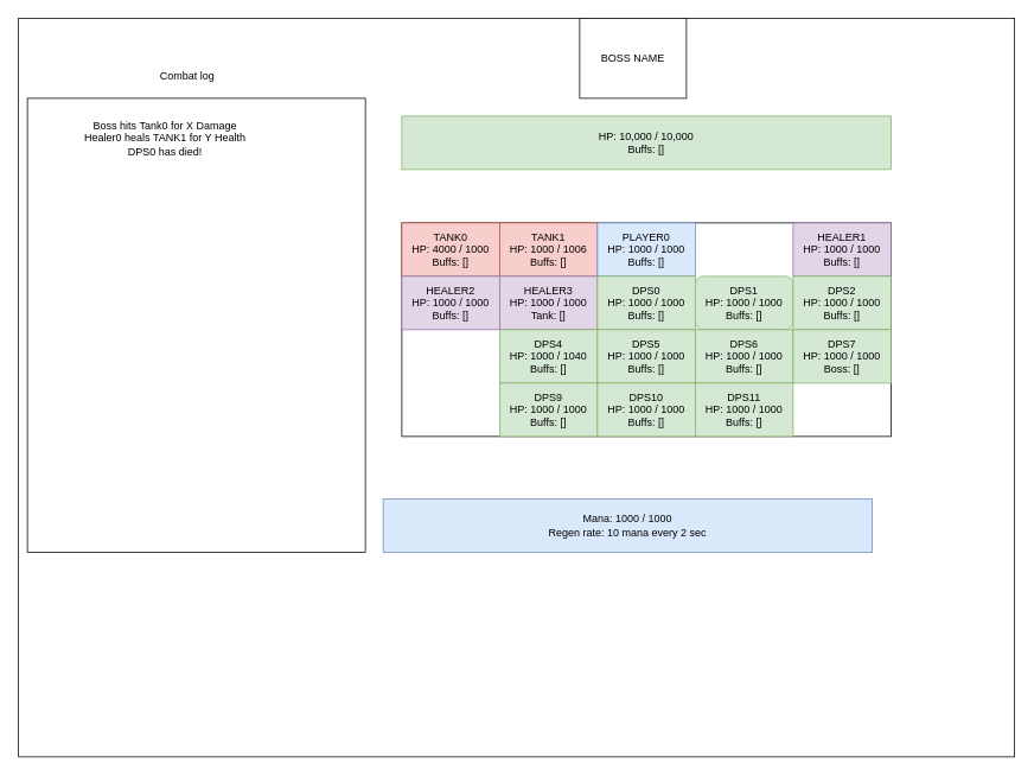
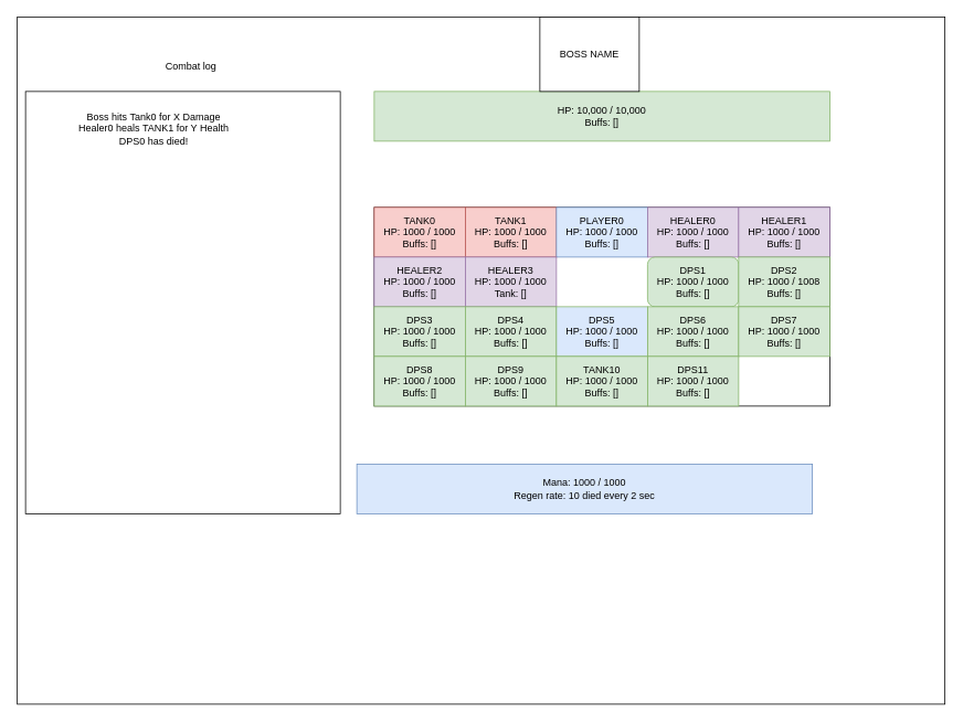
- <mxCell id="28" value="Combat log" style="text;html=1;strokeColor=none;fillColor=none;align=center;verticalAlign=middle;whiteSpace=wrap;rounded=0;" vertex="1" parent="1"><mxGeometry x="170" y="70" width="80" height="30" as="geometry" /></mxCell>
+ <mxCell id="28" value="Combat log" style="text;html=1;strokeColor=none;fillColor=none;align=center;verticalAlign=middle;whiteSpace=wrap;rounded=0;" vertex="1" parent="1"><mxGeometry x="190" y="65" width="80" height="30" as="geometry" /></mxCell>
- <mxCell id="24" value="HP: 10,000 / 10,000&lt;br&gt;Buffs: []" style="rounded=0;whiteSpace=wrap;html=1;fillColor=#d5e8d4;strokeColor=#82b366;" vertex="1" parent="1"><mxGeometry x="451" y="130" width="550" height="60" as="geometry" /></mxCell>
+ <mxCell id="24" value="HP: 10,000 / 10,000&lt;br&gt;Buffs: []" style="rounded=0;whiteSpace=wrap;html=1;fillColor=#d5e8d4;strokeColor=#82b366;" vertex="1" parent="1"><mxGeometry x="451" y="110" width="550" height="60" as="geometry" /></mxCell>
- <mxCell id="5" value="TANK0&lt;br&gt;HP: 4000 / 1000&lt;br&gt;Buffs: []" style="rounded=0;whiteSpace=wrap;html=1;fillColor=#f8cecc;strokeColor=#b85450;" vertex="1" parent="3"><mxGeometry width="110" height="60" as="geometry" /></mxCell>
+ <mxCell id="5" value="TANK0&lt;br&gt;HP: 1000 / 1000&lt;br&gt;Buffs: []" style="rounded=0;whiteSpace=wrap;html=1;fillColor=#f8cecc;strokeColor=#b85450;" vertex="1" parent="3"><mxGeometry width="110" height="60" as="geometry" /></mxCell>
- <mxCell id="6" value="TANK1&lt;br style=&quot;border-color: var(--border-color);&quot;&gt;HP: 1000 / 1006&lt;br style=&quot;border-color: var(--border-color);&quot;&gt;Buffs: []" style="rounded=0;whiteSpace=wrap;html=1;fillColor=#f8cecc;strokeColor=#b85450;" vertex="1" parent="3"><mxGeometry x="110" width="110" height="60" as="geometry" /></mxCell>
+ <mxCell id="6" value="TANK1&lt;br style=&quot;border-color: var(--border-color);&quot;&gt;HP: 1000 / 1000&lt;br style=&quot;border-color: var(--border-color);&quot;&gt;Buffs: []" style="rounded=0;whiteSpace=wrap;html=1;fillColor=#f8cecc;strokeColor=#b85450;" vertex="1" parent="3"><mxGeometry x="110" width="110" height="60" as="geometry" /></mxCell>
+ <mxCell id="8" value="HEALER0&lt;br&gt;HP: 1000 / 1000&lt;br style=&quot;border-color: var(--border-color);&quot;&gt;Buffs: []" style="rounded=0;whiteSpace=wrap;html=1;fillColor=#e1d5e7;strokeColor=#9673a6;" vertex="1" parent="3"><mxGeometry x="330" width="110" height="60" as="geometry" /></mxCell>
- <mxCell id="12" value="DPS0&lt;br&gt;HP: 1000 / 1000&lt;br style=&quot;border-color: var(--border-color);&quot;&gt;Buffs: []" style="rounded=0;whiteSpace=wrap;html=1;fillColor=#d5e8d4;strokeColor=#82b366;" vertex="1" parent="3"><mxGeometry x="220" y="60" width="110" height="60" as="geometry" /></mxCell>
- <mxCell id="14" value="DPS2&lt;br&gt;HP: 1000 / 1000&lt;br style=&quot;border-color: var(--border-color);&quot;&gt;Buffs: []" style="rounded=0;whiteSpace=wrap;html=1;fillColor=#d5e8d4;strokeColor=#82b366;" vertex="1" parent="3"><mxGeometry x="440" y="60" width="110" height="60" as="geometry" /></mxCell>
+ <mxCell id="14" value="DPS2&lt;br&gt;HP: 1000 / 1008&lt;br style=&quot;border-color: var(--border-color);&quot;&gt;Buffs: []" style="rounded=0;whiteSpace=wrap;html=1;fillColor=#d5e8d4;strokeColor=#82b366;" vertex="1" parent="3"><mxGeometry x="440" y="60" width="110" height="60" as="geometry" /></mxCell>
+ <mxCell id="15" value="DPS3&lt;br&gt;HP: 1000 / 1000&lt;br style=&quot;border-color: var(--border-color);&quot;&gt;Buffs: []" style="rounded=0;whiteSpace=wrap;html=1;fillColor=#d5e8d4;strokeColor=#82b366;" vertex="1" parent="3"><mxGeometry y="120" width="110" height="60" as="geometry" /></mxCell>
- <mxCell id="16" value="DPS4&lt;br&gt;HP: 1000 / 1040&lt;br style=&quot;border-color: var(--border-color);&quot;&gt;Buffs: []" style="rounded=0;whiteSpace=wrap;html=1;fillColor=#d5e8d4;strokeColor=#82b366;" vertex="1" parent="3"><mxGeometry x="110" y="120" width="110" height="60" as="geometry" /></mxCell>
+ <mxCell id="16" value="DPS4&lt;br&gt;HP: 1000 / 1000&lt;br style=&quot;border-color: var(--border-color);&quot;&gt;Buffs: []" style="rounded=0;whiteSpace=wrap;html=1;fillColor=#d5e8d4;strokeColor=#82b366;" vertex="1" parent="3"><mxGeometry x="110" y="120" width="110" height="60" as="geometry" /></mxCell>
- <mxCell id="17" value="DPS5&lt;br&gt;HP: 1000 / 1000&lt;br style=&quot;border-color: var(--border-color);&quot;&gt;Buffs: []" style="rounded=0;whiteSpace=wrap;html=1;fillColor=#d5e8d4;strokeColor=#82b366;" vertex="1" parent="3"><mxGeometry x="220" y="120" width="110" height="60" as="geometry" /></mxCell>
+ <mxCell id="17" value="DPS5&lt;br&gt;HP: 1000 / 1000&lt;br style=&quot;border-color: var(--border-color);&quot;&gt;Buffs: []" style="rounded=0;whiteSpace=wrap;html=1;fillColor=#dae8fc;strokeColor=#82b366;" vertex="1" parent="3"><mxGeometry x="220" y="120" width="110" height="60" as="geometry" /></mxCell>
- <mxCell id="19" value="DPS7&lt;br&gt;HP: 1000 / 1000&lt;br style=&quot;border-color: var(--border-color);&quot;&gt;Boss: []" style="rounded=0;whiteSpace=wrap;html=1;fillColor=#d5e8d4;strokeColor=#82b366;" vertex="1" parent="3"><mxGeometry x="440" y="120" width="110" height="60" as="geometry" /></mxCell>
+ <mxCell id="19" value="DPS7&lt;br&gt;HP: 1000 / 1000&lt;br style=&quot;border-color: var(--border-color);&quot;&gt;Buffs: []" style="rounded=0;whiteSpace=wrap;html=1;fillColor=#d5e8d4;strokeColor=#82b366;" vertex="1" parent="3"><mxGeometry x="440" y="120" width="110" height="60" as="geometry" /></mxCell>
+ <mxCell id="20" value="DPS8&lt;br&gt;HP: 1000 / 1000&lt;br style=&quot;border-color: var(--border-color);&quot;&gt;Buffs: []" style="rounded=0;whiteSpace=wrap;html=1;fillColor=#d5e8d4;strokeColor=#82b366;" vertex="1" parent="3"><mxGeometry y="180" width="110" height="60" as="geometry" /></mxCell>
- <mxCell id="22" value="DPS10&lt;br&gt;HP: 1000 / 1000&lt;br style=&quot;border-color: var(--border-color);&quot;&gt;Buffs: []" style="rounded=0;whiteSpace=wrap;html=1;fillColor=#d5e8d4;strokeColor=#82b366;" vertex="1" parent="3"><mxGeometry x="220" y="180" width="110" height="60" as="geometry" /></mxCell>
+ <mxCell id="22" value="TANK10&lt;br&gt;HP: 1000 / 1000&lt;br style=&quot;border-color: var(--border-color);&quot;&gt;Buffs: []" style="rounded=0;whiteSpace=wrap;html=1;fillColor=#d5e8d4;strokeColor=#82b366;" vertex="1" parent="3"><mxGeometry x="220" y="180" width="110" height="60" as="geometry" /></mxCell>
- <mxCell id="26" value="Mana: 1000 / 1000&lt;br&gt;Regen rate: 10 mana every 2 sec" style="rounded=0;whiteSpace=wrap;html=1;fillColor=#dae8fc;strokeColor=#6c8ebf;" vertex="1" parent="1"><mxGeometry x="430" y="560" width="550" height="60" as="geometry" /></mxCell>
+ <mxCell id="26" value="Mana: 1000 / 1000&lt;br&gt;Regen rate: 10 died every 2 sec" style="rounded=0;whiteSpace=wrap;html=1;fillColor=#dae8fc;strokeColor=#6c8ebf;" vertex="1" parent="1"><mxGeometry x="430" y="560" width="550" height="60" as="geometry" /></mxCell>
